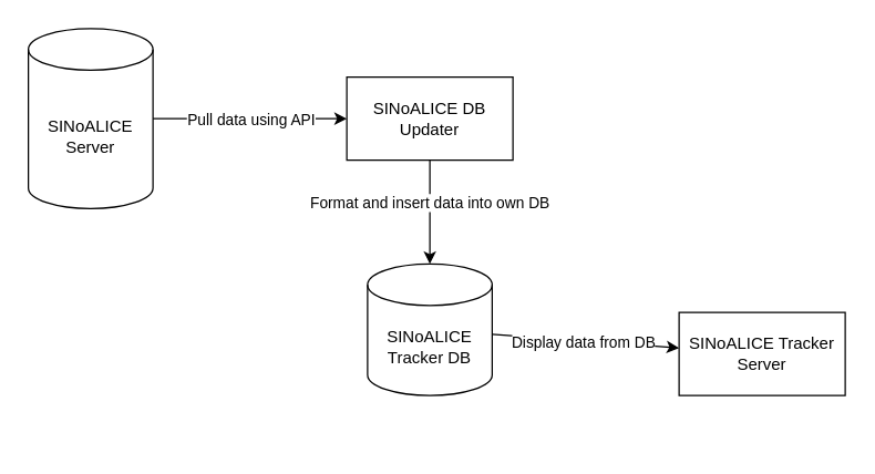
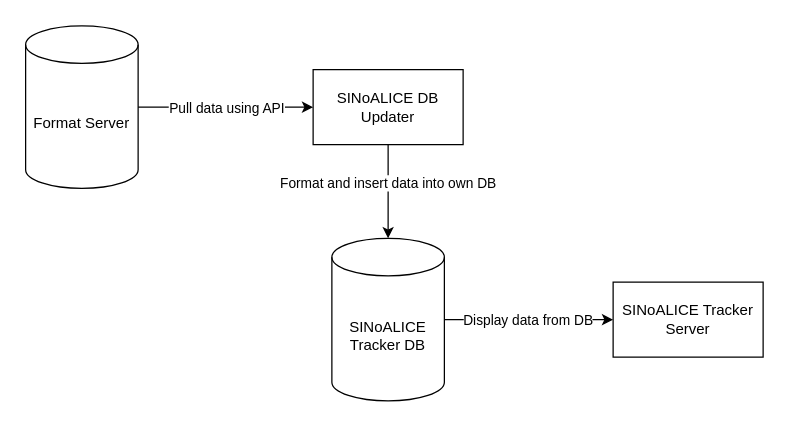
- <mxCell id="2" value="SINoALICE Server" style="shape=cylinder3;whiteSpace=wrap;html=1;boundedLbl=1;backgroundOutline=1;size=15;" vertex="1" parent="1"><mxGeometry x="20" y="20" width="90" height="130" as="geometry" /></mxCell>
+ <mxCell id="2" value="Format Server" style="shape=cylinder3;whiteSpace=wrap;html=1;boundedLbl=1;backgroundOutline=1;size=15;" vertex="1" parent="1"><mxGeometry x="20" y="20" width="90" height="130" as="geometry" /></mxCell>
- <mxCell id="5" value="SINoALICE Tracker DB" style="shape=cylinder3;whiteSpace=wrap;html=1;boundedLbl=1;backgroundOutline=1;size=15;" vertex="1" parent="1"><mxGeometry x="265" y="190" width="90" height="95" as="geometry" /></mxCell>
+ <mxCell id="5" value="SINoALICE Tracker DB" style="shape=cylinder3;whiteSpace=wrap;html=1;boundedLbl=1;backgroundOutline=1;size=15;" vertex="1" parent="1"><mxGeometry x="265" y="190" width="90" height="130" as="geometry" /></mxCell>
